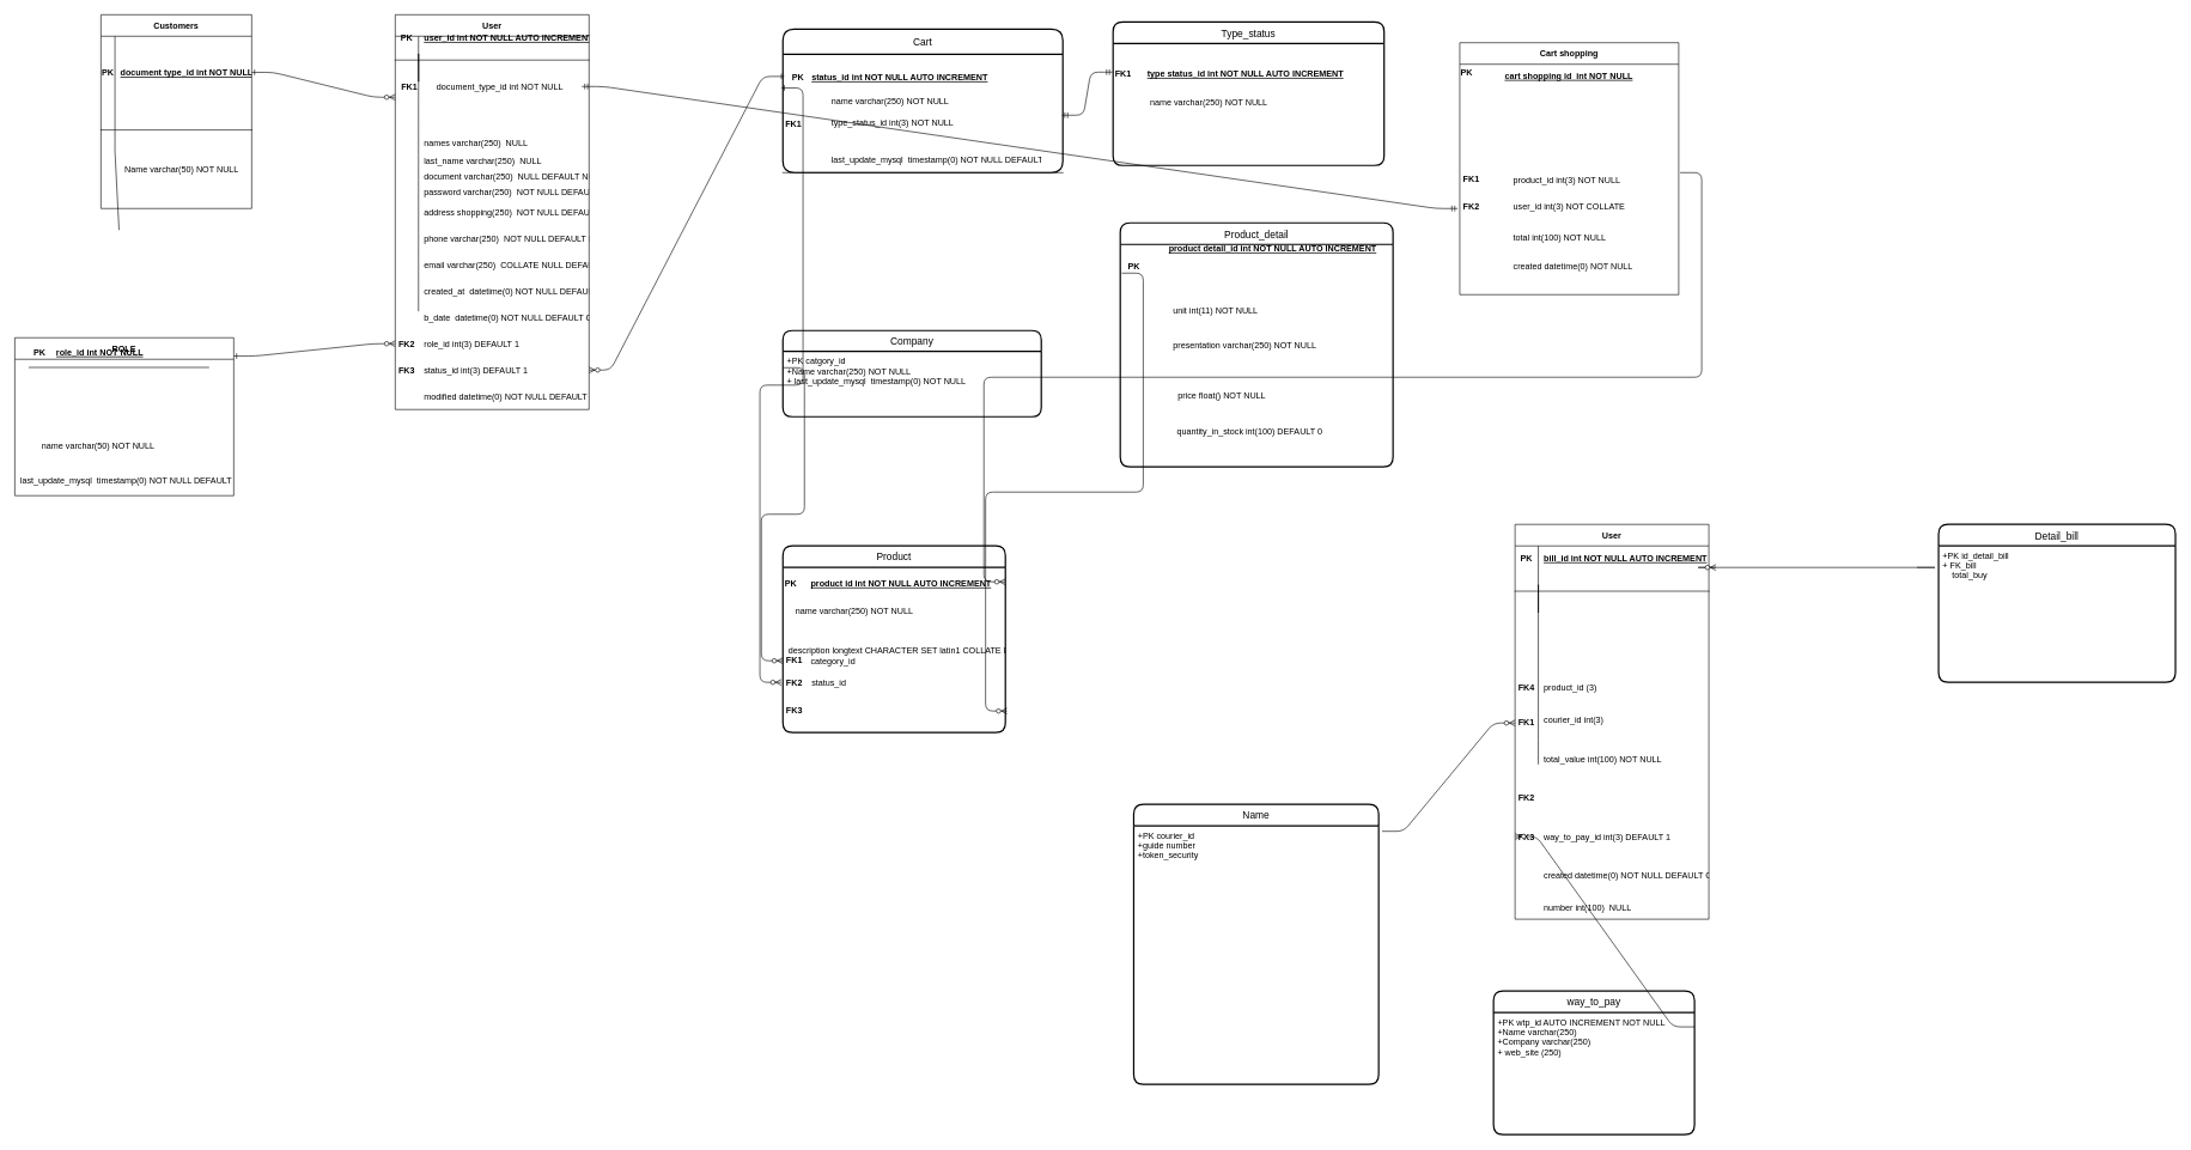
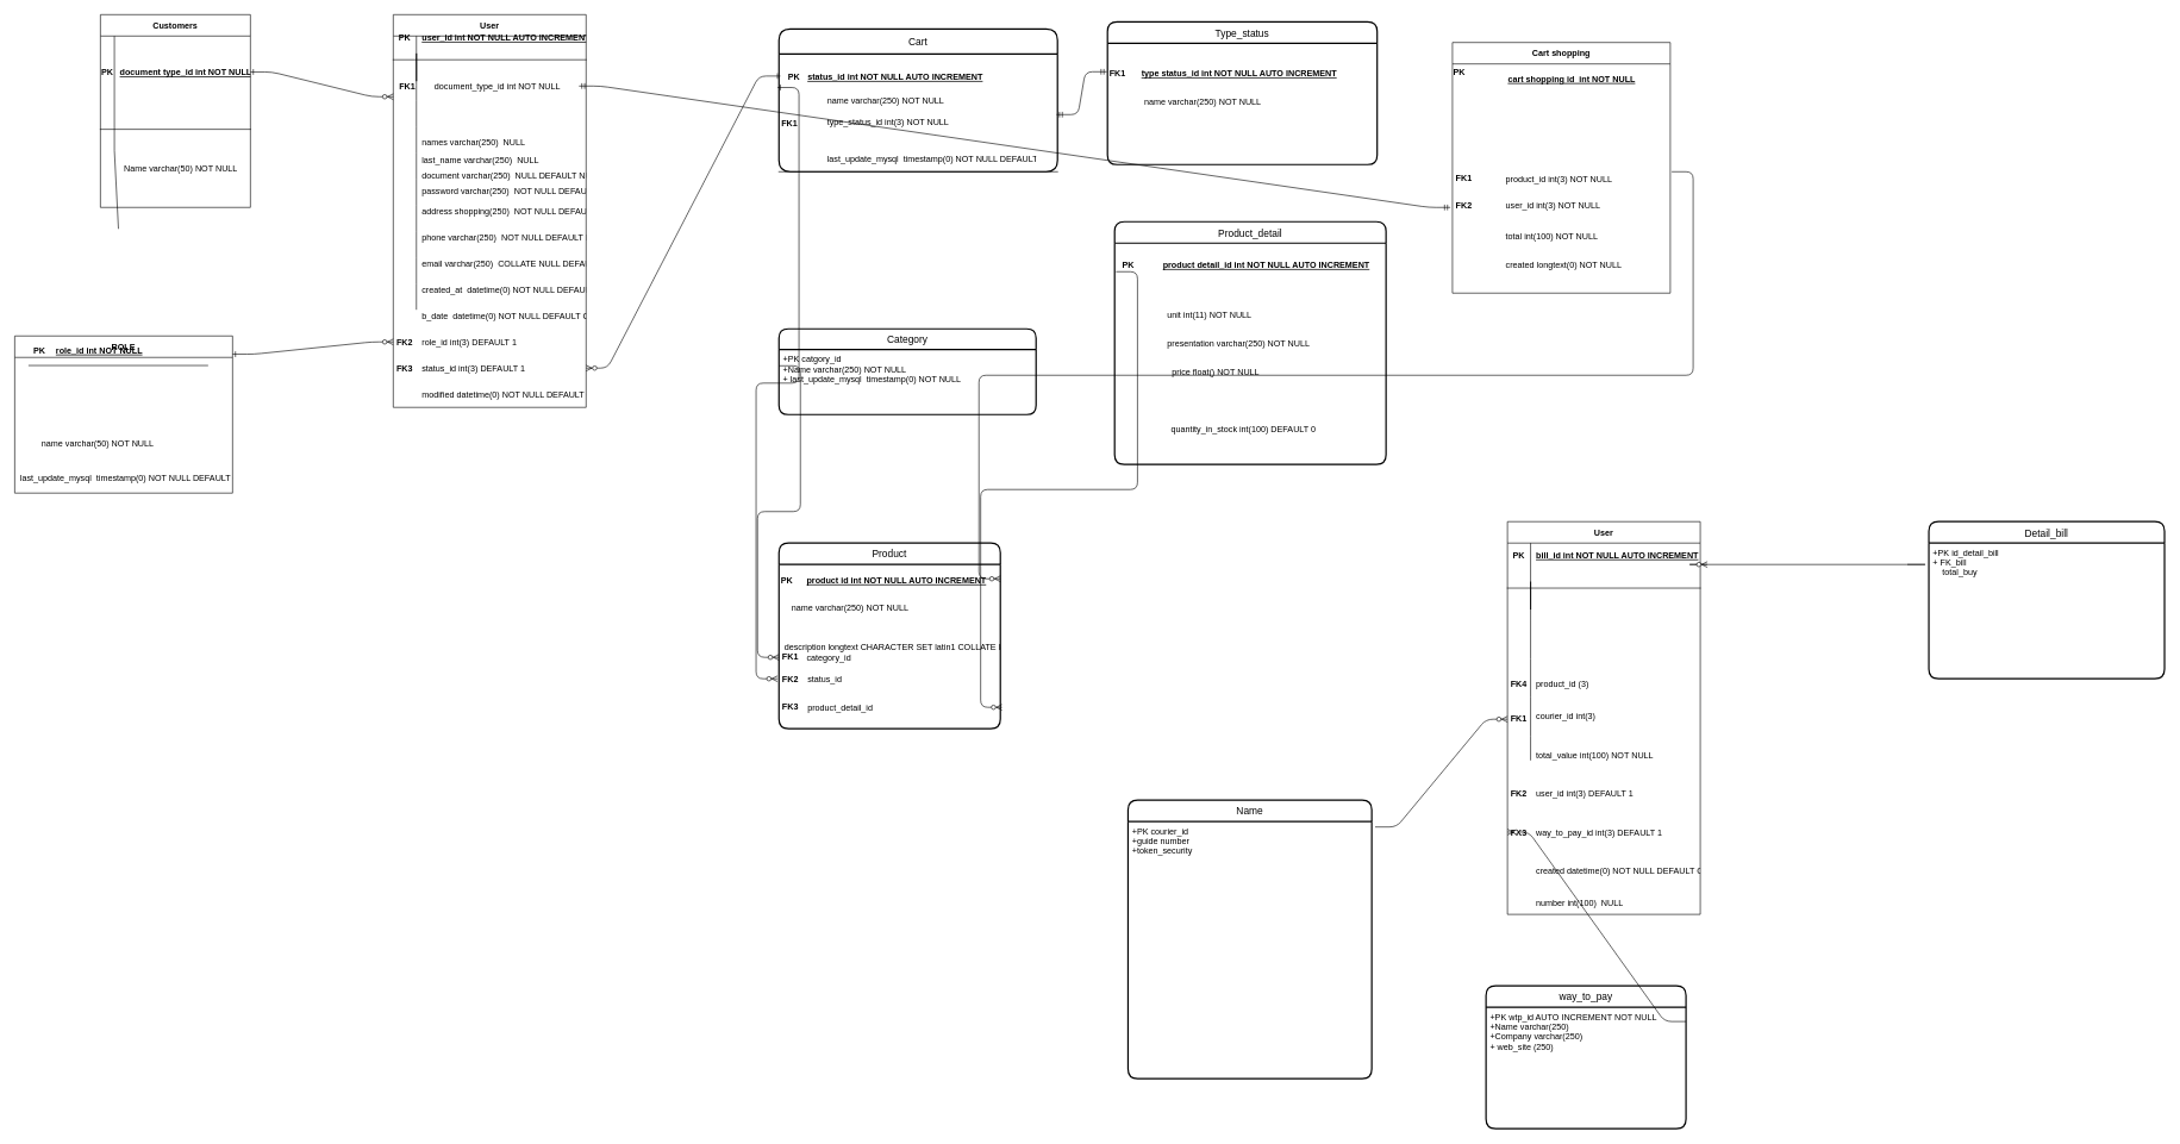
- <mxCell id="104" value="cart shopping id  int NOT NULL " style="shape=partialRectangle;overflow=hidden;connectable=0;fillColor=none;top=0;left=0;bottom=0;right=0;align=left;spacingLeft=6;fontStyle=5;" vertex="1" parent="1"><mxGeometry x="2087.97" y="59.79" width="195.07" height="89.59" as="geometry" /></mxCell>
+ <mxCell id="104" value="cart shopping id  int NOT NULL " style="shape=partialRectangle;overflow=hidden;connectable=0;fillColor=none;top=0;left=0;bottom=0;right=0;align=left;spacingLeft=6;fontStyle=5;" vertex="1" parent="1"><mxGeometry x="2102.97" y="64.79" width="195.07" height="89.59" as="geometry" /></mxCell>
- <mxCell id="112" value="user_id int(3) NOT COLLATE " style="shape=partialRectangle;overflow=hidden;connectable=0;fillColor=none;top=0;left=0;bottom=0;right=0;align=left;spacingLeft=6;" vertex="1" parent="1"><mxGeometry x="2100" y="266.67" width="295" height="40" as="geometry" /></mxCell>
+ <mxCell id="112" value="user_id int(3) NOT NULL " style="shape=partialRectangle;overflow=hidden;connectable=0;fillColor=none;top=0;left=0;bottom=0;right=0;align=left;spacingLeft=6;" vertex="1" parent="1"><mxGeometry x="2100" y="266.67" width="295" height="40" as="geometry" /></mxCell>
- <mxCell id="97" value="product detail_id int NOT NULL AUTO INCREMENT" style="shape=partialRectangle;overflow=hidden;connectable=0;fillColor=none;top=0;left=0;bottom=0;right=0;align=left;spacingLeft=6;fontStyle=5;" vertex="1" parent="1"><mxGeometry x="1620" y="313.36" width="317.6" height="63.18" as="geometry" /></mxCell>
+ <mxCell id="97" value="product detail_id int NOT NULL AUTO INCREMENT" style="shape=partialRectangle;overflow=hidden;connectable=0;fillColor=none;top=0;left=0;bottom=0;right=0;align=left;spacingLeft=6;fontStyle=5;" vertex="1" parent="1"><mxGeometry x="1620" y="338.36" width="317.6" height="63.18" as="geometry" /></mxCell>
- <mxCell id="111" value="created datetime(0) NOT NULL " style="shape=partialRectangle;overflow=hidden;connectable=0;fillColor=none;top=0;left=0;bottom=0;right=0;align=left;spacingLeft=6;" vertex="1" parent="1"><mxGeometry x="2100" y="350" width="295" height="40" as="geometry" /></mxCell>
+ <mxCell id="111" value="created longtext(0) NOT NULL " style="shape=partialRectangle;overflow=hidden;connectable=0;fillColor=none;top=0;left=0;bottom=0;right=0;align=left;spacingLeft=6;" vertex="1" parent="1"><mxGeometry x="2100" y="350" width="295" height="40" as="geometry" /></mxCell>
- <mxCell id="99" value="unit int(11) NOT NULL " style="shape=partialRectangle;overflow=hidden;connectable=0;fillColor=none;top=0;left=0;bottom=0;right=0;align=left;spacingLeft=6;" vertex="1" parent="1"><mxGeometry x="1626" y="420" width="210" height="25" as="geometry" /></mxCell>
+ <mxCell id="99" value="unit int(11) NOT NULL " style="shape=partialRectangle;overflow=hidden;connectable=0;fillColor=none;top=0;left=0;bottom=0;right=0;align=left;spacingLeft=6;" vertex="1" parent="1"><mxGeometry x="1626" y="420" width="295" height="40" as="geometry" /></mxCell>
- <mxCell id="74" value="Company" style="swimlane;childLayout=stackLayout;horizontal=1;startSize=29;horizontalStack=0;rounded=1;fontSize=14;fontStyle=0;strokeWidth=2;resizeParent=0;resizeLast=1;shadow=0;dashed=0;align=center;" vertex="1" parent="1"><mxGeometry x="1090" y="460" width="360" height="120.0" as="geometry" /></mxCell>
+ <mxCell id="74" value="Category" style="swimlane;childLayout=stackLayout;horizontal=1;startSize=29;horizontalStack=0;rounded=1;fontSize=14;fontStyle=0;strokeWidth=2;resizeParent=0;resizeLast=1;shadow=0;dashed=0;align=center;" vertex="1" parent="1"><mxGeometry x="1090" y="460" width="360" height="120.0" as="geometry" /></mxCell>
- <mxCell id="101" value="price float() NOT NULL " style="shape=partialRectangle;overflow=hidden;connectable=0;fillColor=none;top=0;left=0;bottom=0;right=0;align=left;spacingLeft=6;" vertex="1" parent="1"><mxGeometry x="1632.6" y="530" width="295" height="40" as="geometry" /></mxCell>
+ <mxCell id="101" value="price float() NOT NULL " style="shape=partialRectangle;overflow=hidden;connectable=0;fillColor=none;top=0;left=0;bottom=0;right=0;align=left;spacingLeft=6;" vertex="1" parent="1"><mxGeometry x="1632.6" y="500" width="295" height="40" as="geometry" /></mxCell>
+ <mxCell id="109" value="product_detail_id" style="shape=partialRectangle;overflow=hidden;connectable=0;fillColor=none;top=0;left=0;bottom=0;right=0;align=left;spacingLeft=6;" vertex="1" parent="1"><mxGeometry x="1122.4" y="970" width="250" height="40" as="geometry" /></mxCell>
+ <mxCell id="129" value="user_id int(3) DEFAULT 1" style="shape=partialRectangle;overflow=hidden;connectable=0;fillColor=none;top=0;left=0;bottom=0;right=0;align=left;spacingLeft=6;" vertex="1" parent="127"><mxGeometry x="32.4" width="237.6" height="54.022" as="geometry" /></mxCell>
